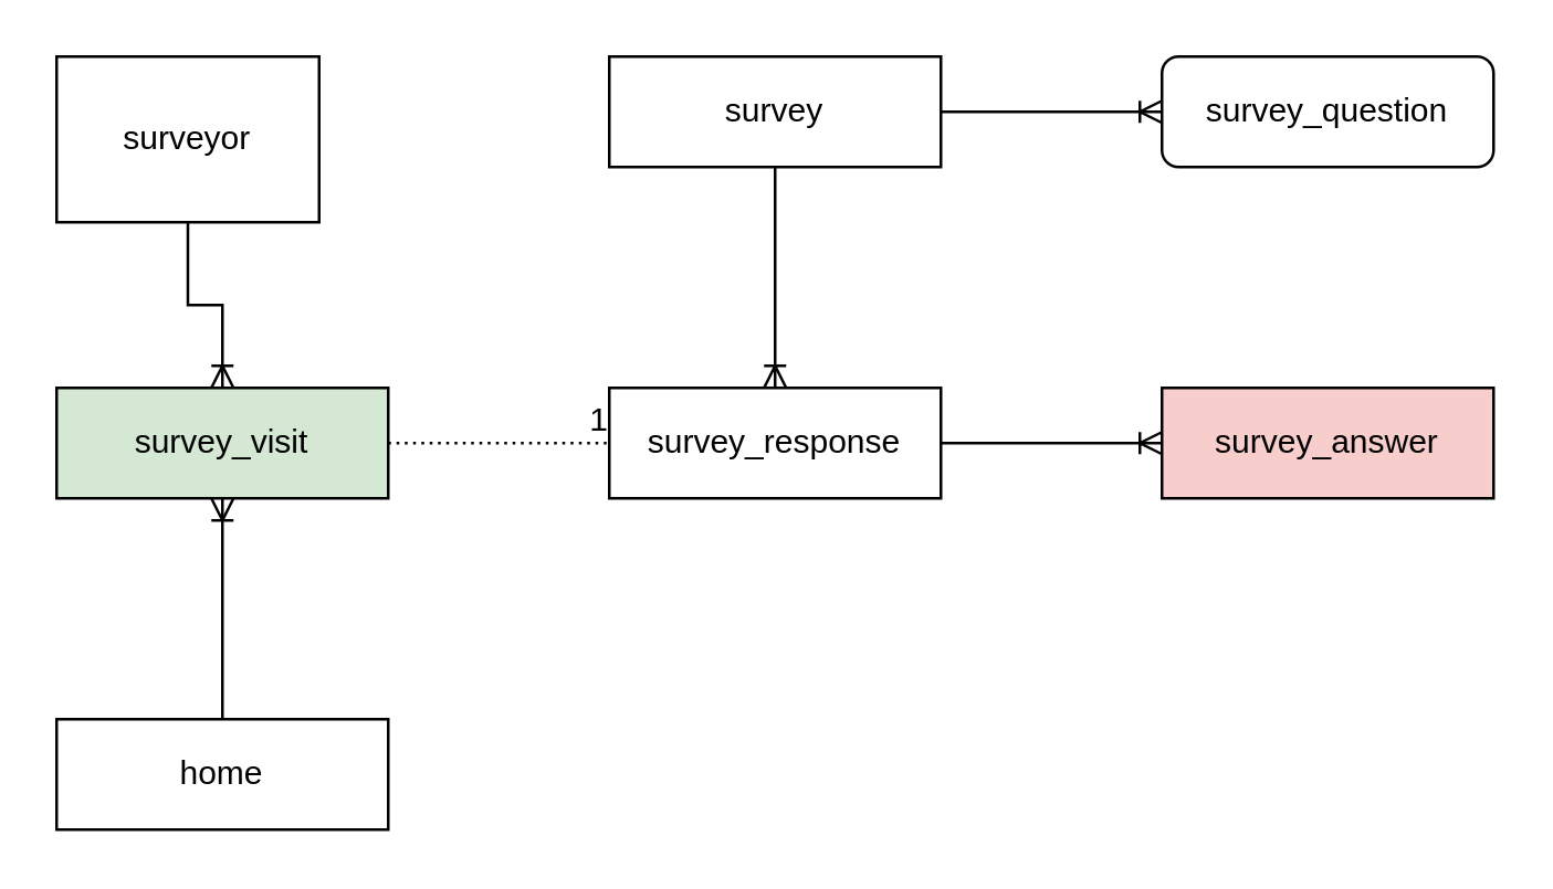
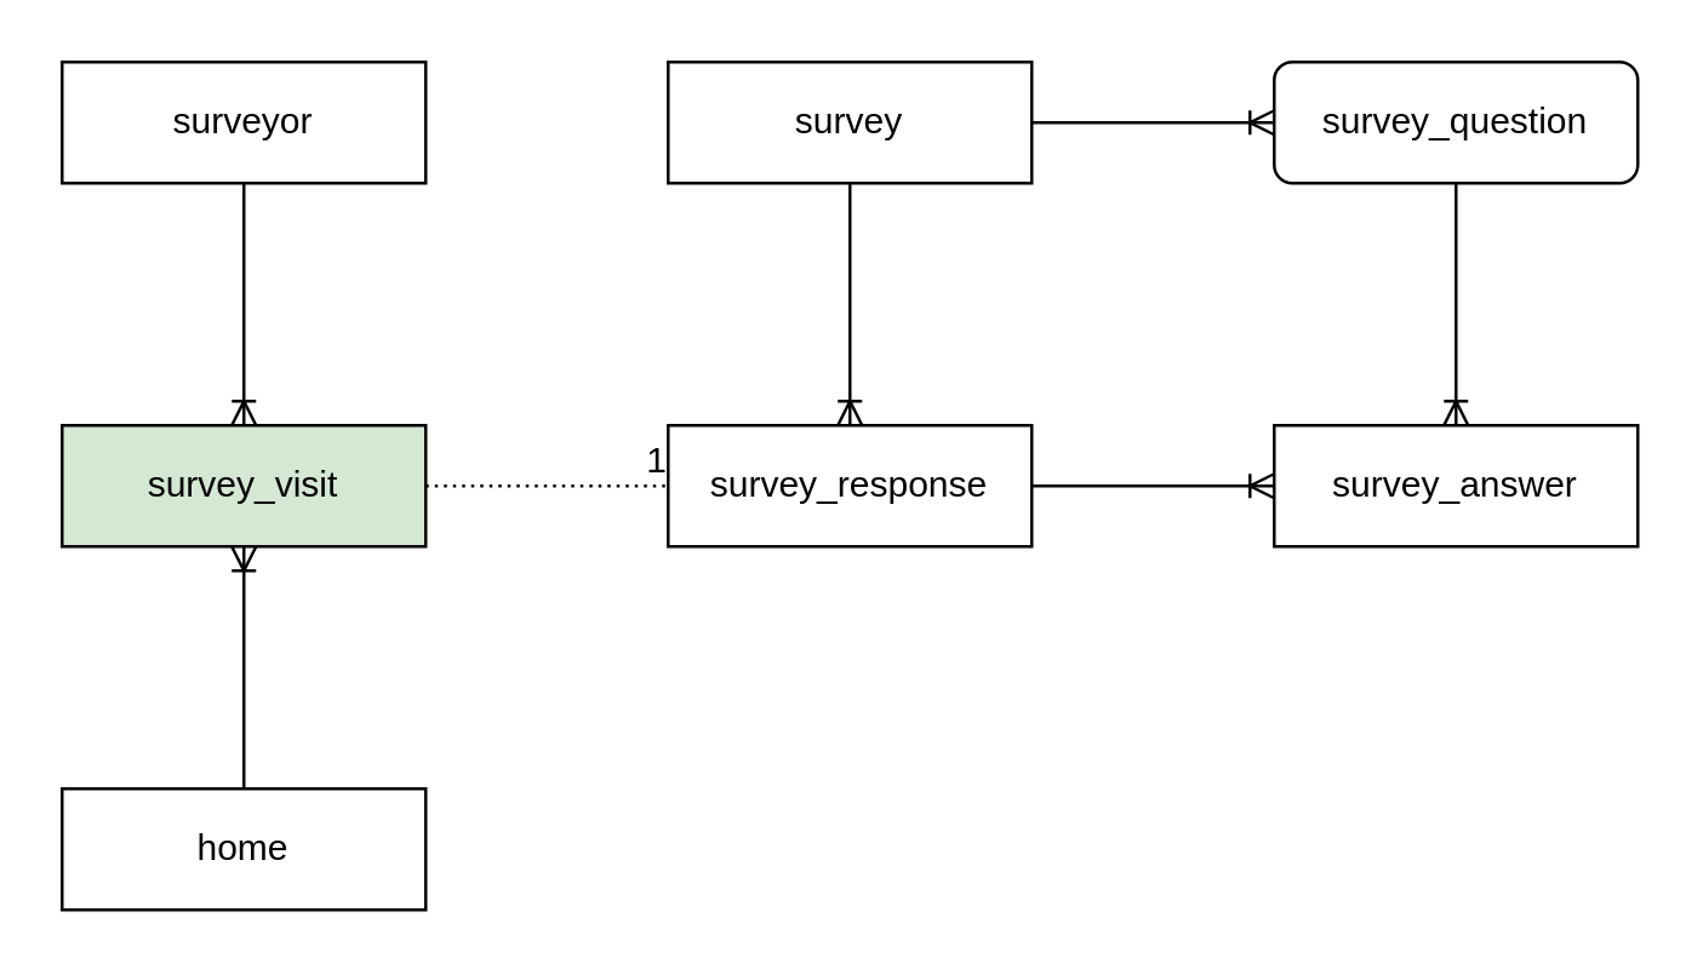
- <mxCell id="11" value="surveyor" style="whiteSpace=wrap;html=1;align=center;" vertex="1" parent="1"><mxGeometry x="20" y="20" width="95" height="60" as="geometry" /></mxCell>
+ <mxCell id="11" value="surveyor" style="whiteSpace=wrap;html=1;align=center;" vertex="1" parent="1"><mxGeometry x="20" y="20" width="120" height="40" as="geometry" /></mxCell>
+ <mxCell id="9" style="edgeStyle=orthogonalEdgeStyle;rounded=0;orthogonalLoop=1;jettySize=auto;html=1;exitX=0.5;exitY=1;exitDx=0;exitDy=0;strokeColor=default;endArrow=ERoneToMany;endFill=0;entryX=0.5;entryY=0;entryDx=0;entryDy=0;" edge="1" parent="1" source="3" target="8"><mxGeometry relative="1" as="geometry"><mxPoint x="250" y="70" as="sourcePoint" /><mxPoint x="560" y="120" as="targetPoint" /></mxGeometry></mxCell>
- <mxCell id="8" value="survey_answer" style="whiteSpace=wrap;html=1;align=center;fillColor=#f8cecc;" vertex="1" parent="1"><mxGeometry x="420" y="140" width="120" height="40" as="geometry" /></mxCell>
+ <mxCell id="8" value="survey_answer" style="whiteSpace=wrap;html=1;align=center;" vertex="1" parent="1"><mxGeometry x="420" y="140" width="120" height="40" as="geometry" /></mxCell>
